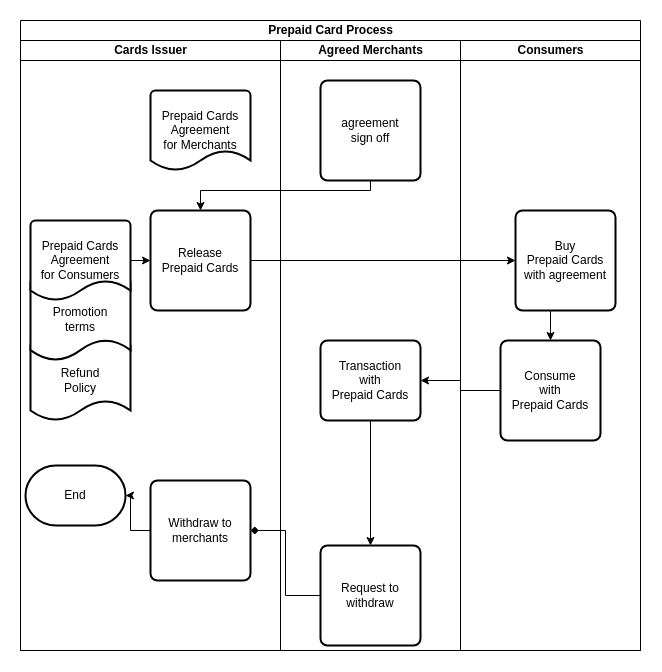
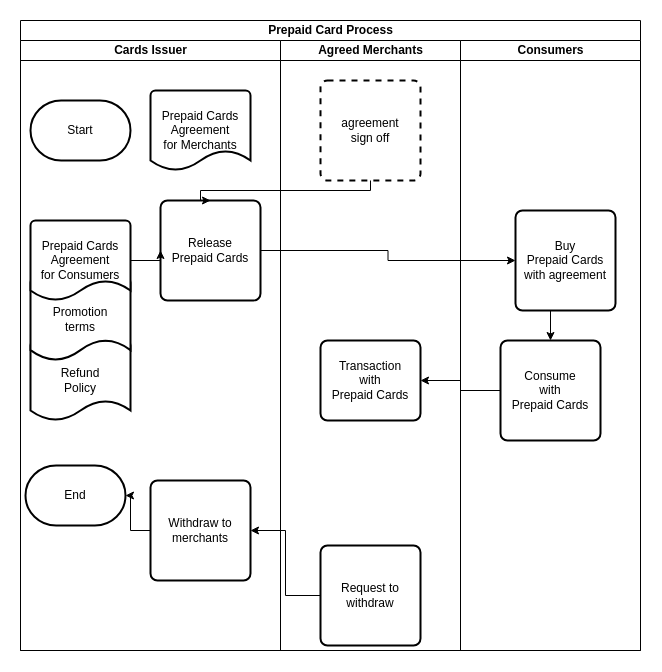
+ <mxCell id="10" value="Start" style="strokeWidth=2;html=1;shape=mxgraph.flowchart.terminator;whiteSpace=wrap;" vertex="1" parent="3"><mxGeometry x="10.0" y="60" width="100" height="60" as="geometry" /></mxCell>
- <mxCell id="15" value="agreement&lt;br&gt;sign off" style="rounded=1;whiteSpace=wrap;html=1;absoluteArcSize=1;arcSize=14;strokeWidth=2;" vertex="1" parent="14"><mxGeometry x="40.0" y="40" width="100" height="100" as="geometry" /></mxCell>
+ <mxCell id="15" value="agreement&lt;br&gt;sign off" style="rounded=1;whiteSpace=wrap;html=1;absoluteArcSize=1;arcSize=14;strokeWidth=2;dashed=1;" vertex="1" parent="14"><mxGeometry x="40.0" y="40" width="100" height="100" as="geometry" /></mxCell>
- <mxCell id="7" value="Release&lt;br&gt;Prepaid Cards" style="rounded=1;whiteSpace=wrap;html=1;absoluteArcSize=1;arcSize=14;strokeWidth=2;" vertex="1" parent="3"><mxGeometry x="130.0" y="170" width="100" height="100" as="geometry" /></mxCell>
+ <mxCell id="7" value="Release&lt;br&gt;Prepaid Cards" style="rounded=1;whiteSpace=wrap;html=1;absoluteArcSize=1;arcSize=14;strokeWidth=2;" vertex="1" parent="3"><mxGeometry x="140" y="160" width="100" height="100" as="geometry" /></mxCell>
- <mxCell id="16" style="edgeStyle=orthogonalEdgeStyle;rounded=0;orthogonalLoop=1;jettySize=auto;html=1;entryX=0.5;entryY=0;entryDx=0;entryDy=0;" edge="1" parent="14" source="17" target="18"><mxGeometry relative="1" as="geometry" /></mxCell>
- <mxCell id="26" style="edgeStyle=orthogonalEdgeStyle;rounded=0;orthogonalLoop=1;jettySize=auto;html=1;entryX=1;entryY=0.5;entryDx=0;entryDy=0;endArrow=diamond;" edge="1" parent="2" source="18" target="11"><mxGeometry relative="1" as="geometry" /></mxCell>
+ <mxCell id="26" style="edgeStyle=orthogonalEdgeStyle;rounded=0;orthogonalLoop=1;jettySize=auto;html=1;entryX=1;entryY=0.5;entryDx=0;entryDy=0;" edge="1" parent="2" source="18" target="11"><mxGeometry relative="1" as="geometry" /></mxCell>
